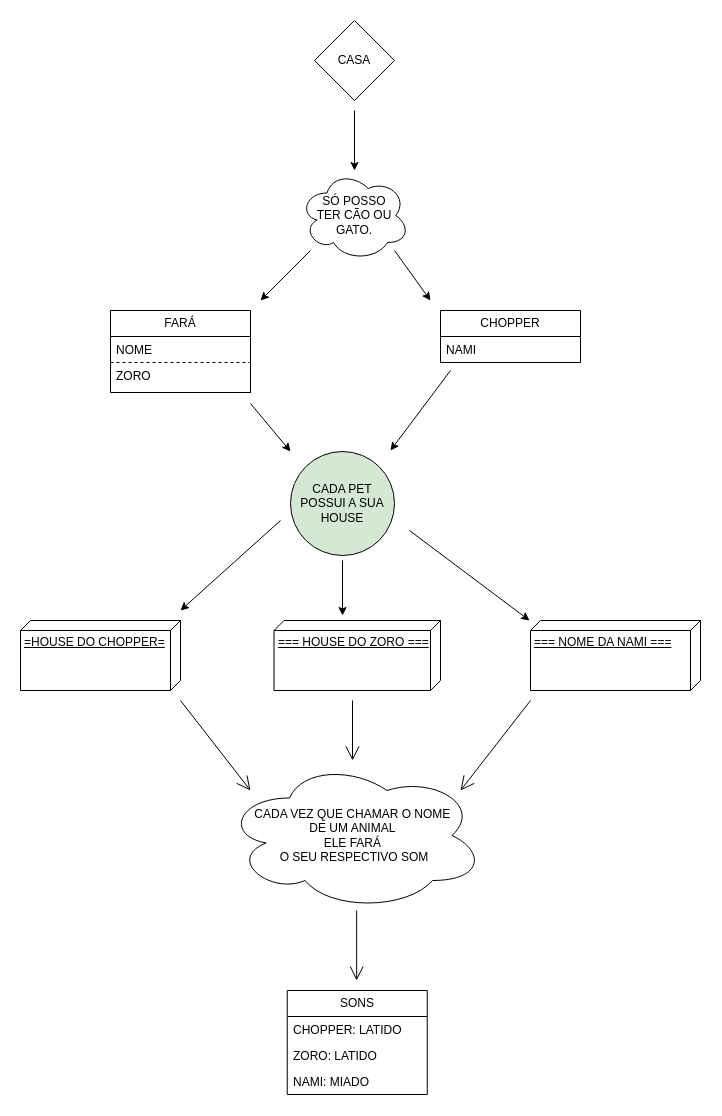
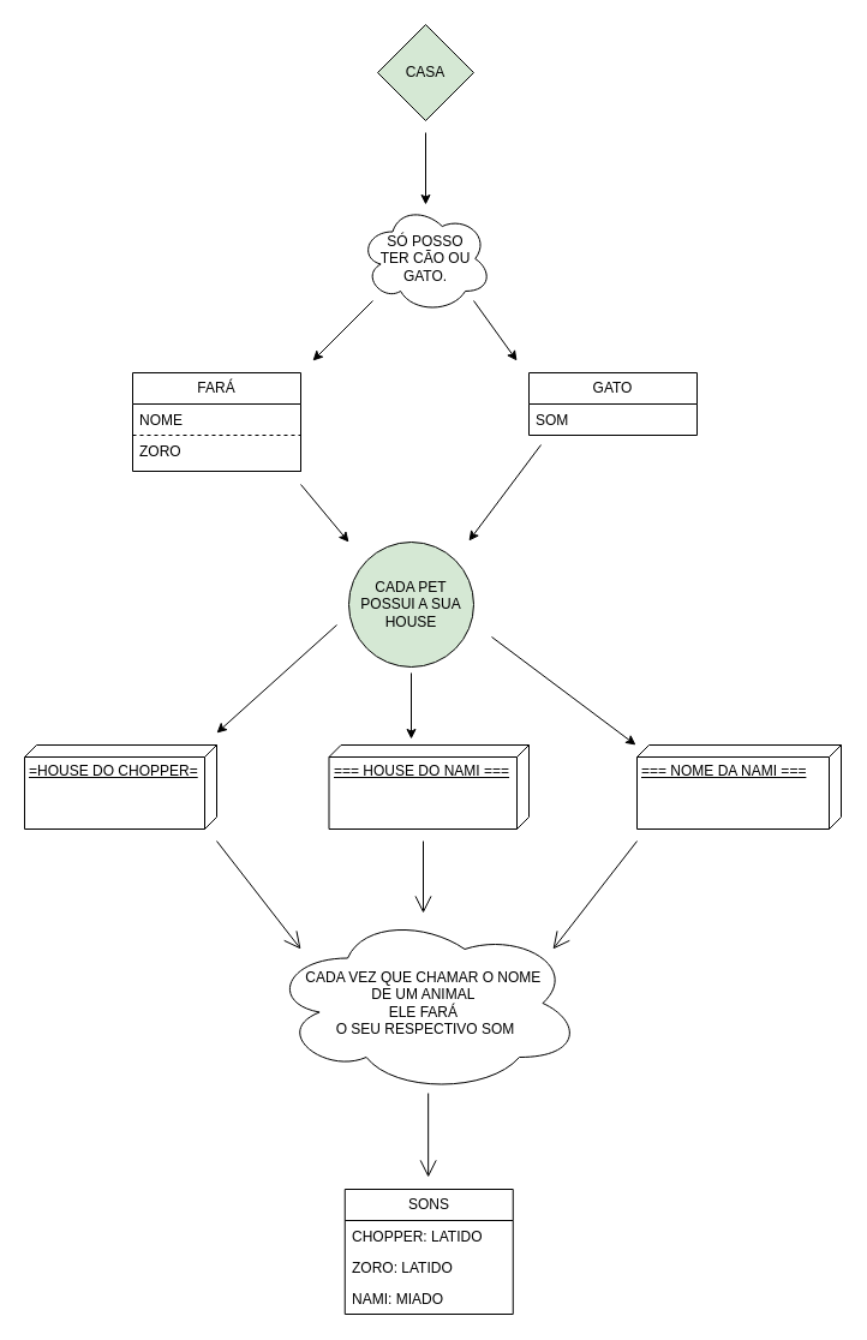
- <mxCell id="2" value="CASA" style="rhombus;whiteSpace=wrap;html=1;" vertex="1" parent="1"><mxGeometry x="314" y="20" width="80" height="80" as="geometry" /></mxCell>
+ <mxCell id="2" value="CASA" style="rhombus;whiteSpace=wrap;html=1;fillColor=#d5e8d4;" vertex="1" parent="1"><mxGeometry x="314" y="20" width="80" height="80" as="geometry" /></mxCell>
- <mxCell id="9" value="CHOPPER" style="swimlane;fontStyle=0;childLayout=stackLayout;horizontal=1;startSize=26;fillColor=none;horizontalStack=0;resizeParent=1;resizeParentMax=0;resizeLast=0;collapsible=1;marginBottom=0;whiteSpace=wrap;html=1;" vertex="1" parent="1"><mxGeometry x="440" y="310" width="140" height="52" as="geometry" /></mxCell>
+ <mxCell id="9" value="GATO" style="swimlane;fontStyle=0;childLayout=stackLayout;horizontal=1;startSize=26;fillColor=none;horizontalStack=0;resizeParent=1;resizeParentMax=0;resizeLast=0;collapsible=1;marginBottom=0;whiteSpace=wrap;html=1;" vertex="1" parent="1"><mxGeometry x="440" y="310" width="140" height="52" as="geometry" /></mxCell>
- <mxCell id="10" value="NAMI" style="text;strokeColor=none;fillColor=none;align=left;verticalAlign=top;spacingLeft=4;spacingRight=4;overflow=hidden;rotatable=0;points=[[0,0.5],[1,0.5]];portConstraint=eastwest;whiteSpace=wrap;html=1;dashed=1;strokeWidth=1;" vertex="1" parent="9"><mxGeometry y="26" width="140" height="26" as="geometry" /></mxCell>
+ <mxCell id="10" value="SOM" style="text;strokeColor=none;fillColor=none;align=left;verticalAlign=top;spacingLeft=4;spacingRight=4;overflow=hidden;rotatable=0;points=[[0,0.5],[1,0.5]];portConstraint=eastwest;whiteSpace=wrap;html=1;dashed=1;strokeWidth=1;" vertex="1" parent="9"><mxGeometry y="26" width="140" height="26" as="geometry" /></mxCell>
- <mxCell id="13" value="=== HOUSE DO ZORO ===" style="verticalAlign=top;align=left;spacingTop=8;spacingLeft=2;spacingRight=12;shape=cube;size=10;direction=south;fontStyle=4;html=1;whiteSpace=wrap;" vertex="1" parent="1"><mxGeometry x="273.5" y="620" width="166.5" height="70" as="geometry" /></mxCell>
+ <mxCell id="13" value="=== HOUSE DO NAMI ===" style="verticalAlign=top;align=left;spacingTop=8;spacingLeft=2;spacingRight=12;shape=cube;size=10;direction=south;fontStyle=4;html=1;whiteSpace=wrap;" vertex="1" parent="1"><mxGeometry x="273.5" y="620" width="166.5" height="70" as="geometry" /></mxCell>
